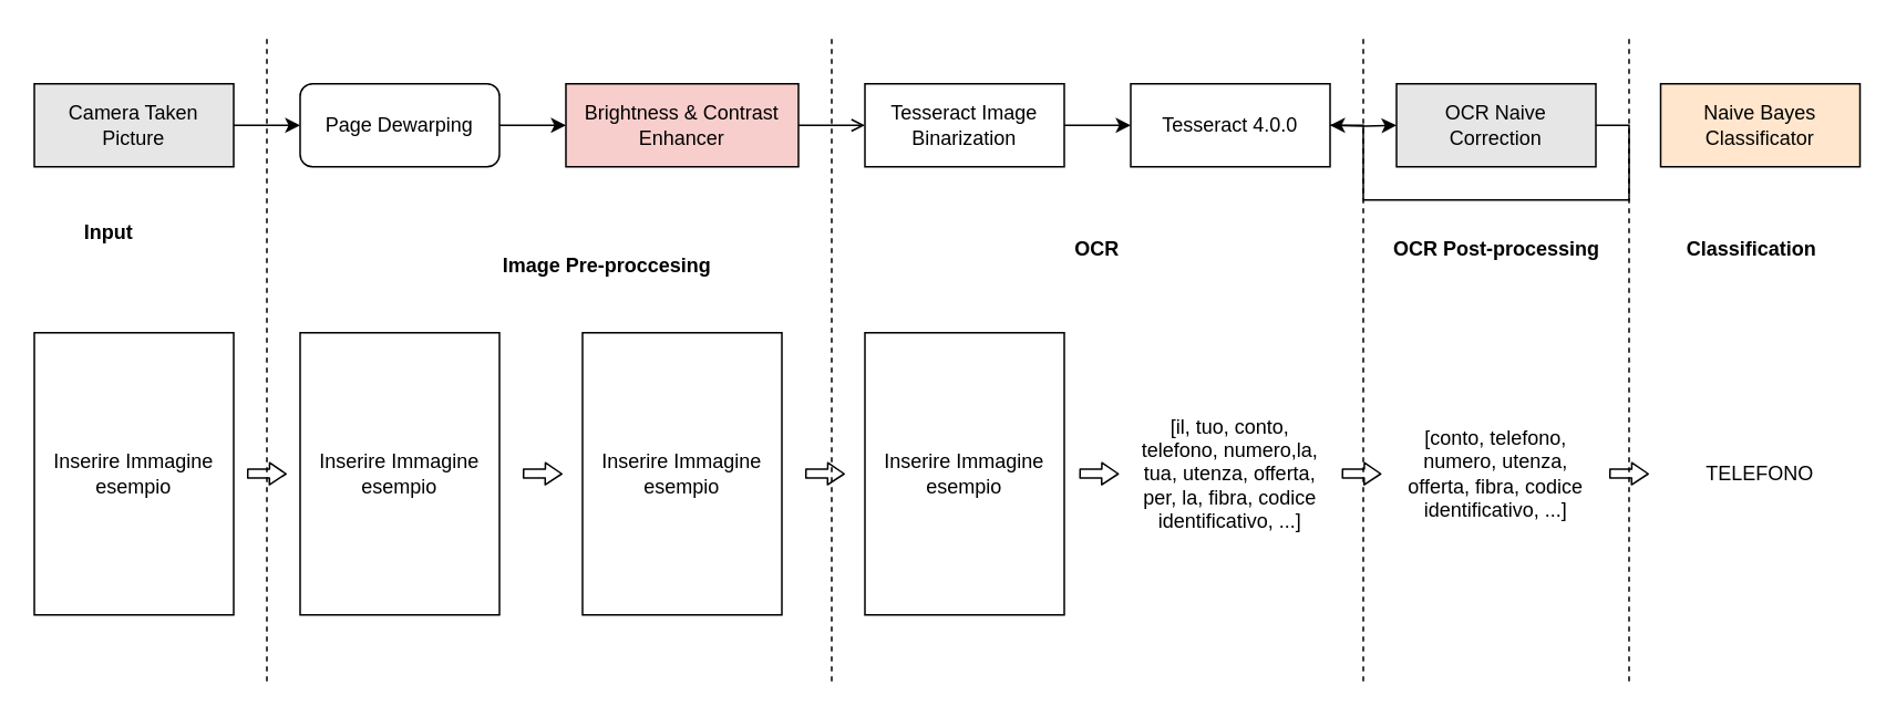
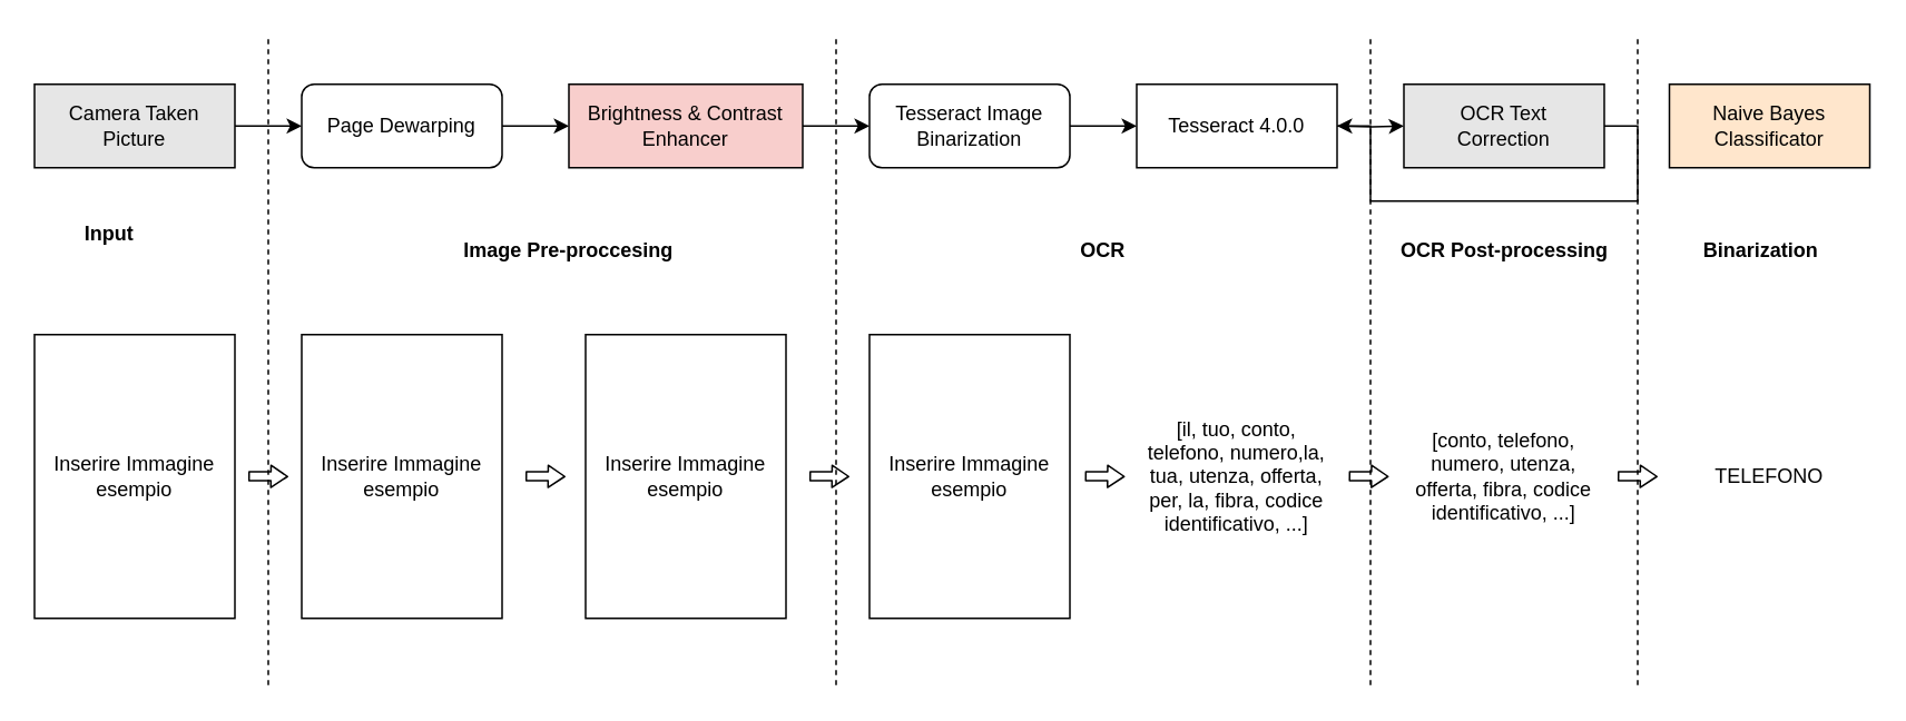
- <mxCell id="6" style="edgeStyle=orthogonalEdgeStyle;rounded=0;orthogonalLoop=1;jettySize=auto;html=1;exitX=1;exitY=0.5;exitDx=0;exitDy=0;entryX=0;entryY=0.5;entryDx=0;entryDy=0;endArrow=open;" edge="1" parent="1" source="7" target="26"><mxGeometry relative="1" as="geometry" /></mxCell>
+ <mxCell id="6" style="edgeStyle=orthogonalEdgeStyle;rounded=0;orthogonalLoop=1;jettySize=auto;html=1;exitX=1;exitY=0.5;exitDx=0;exitDy=0;entryX=0;entryY=0.5;entryDx=0;entryDy=0;" edge="1" parent="1" source="7" target="26"><mxGeometry relative="1" as="geometry" /></mxCell>
- <mxCell id="26" value="Tesseract Image Binarization" style="rounded=0;whiteSpace=wrap;html=1;" vertex="1" parent="1"><mxGeometry x="520" y="50" width="120" height="50" as="geometry" /></mxCell>
+ <mxCell id="26" value="Tesseract Image Binarization" style="whiteSpace=wrap;html=1;rounded=1;" vertex="1" parent="1"><mxGeometry x="520" y="50" width="120" height="50" as="geometry" /></mxCell>
- <mxCell id="16" value="OCR Naive&lt;br&gt;Correction" style="rounded=0;whiteSpace=wrap;html=1;strokeWidth=1;fillColor=#E6E6E6;" vertex="1" parent="1"><mxGeometry x="840" y="50" width="120" height="50" as="geometry" /></mxCell>
+ <mxCell id="16" value="OCR Text&lt;br&gt;Correction" style="rounded=0;whiteSpace=wrap;html=1;strokeWidth=1;fillColor=#E6E6E6;" vertex="1" parent="1"><mxGeometry x="840" y="50" width="120" height="50" as="geometry" /></mxCell>
- <mxCell id="20" value="&lt;b&gt;Classification&lt;/b&gt;" style="text;html=1;strokeColor=none;fillColor=none;align=center;verticalAlign=middle;whiteSpace=wrap;rounded=0;" vertex="1" parent="1"><mxGeometry x="999" y="140" width="110" height="20" as="geometry" /></mxCell>
+ <mxCell id="20" value="&lt;b&gt;Binarization&lt;/b&gt;" style="text;html=1;strokeColor=none;fillColor=none;align=center;verticalAlign=middle;whiteSpace=wrap;rounded=0;" vertex="1" parent="1"><mxGeometry x="999" y="140" width="110" height="20" as="geometry" /></mxCell>
- <mxCell id="11" value="&lt;b&gt;Image Pre-proccesing&lt;/b&gt;" style="text;html=1;strokeColor=none;fillColor=none;align=center;verticalAlign=middle;whiteSpace=wrap;rounded=0;" vertex="1" parent="1"><mxGeometry x="255" y="150" width="220" height="20" as="geometry" /></mxCell>
+ <mxCell id="11" value="&lt;b&gt;Image Pre-proccesing&lt;/b&gt;" style="text;html=1;strokeColor=none;fillColor=none;align=center;verticalAlign=middle;whiteSpace=wrap;rounded=0;" vertex="1" parent="1"><mxGeometry x="230" y="140" width="220" height="20" as="geometry" /></mxCell>
